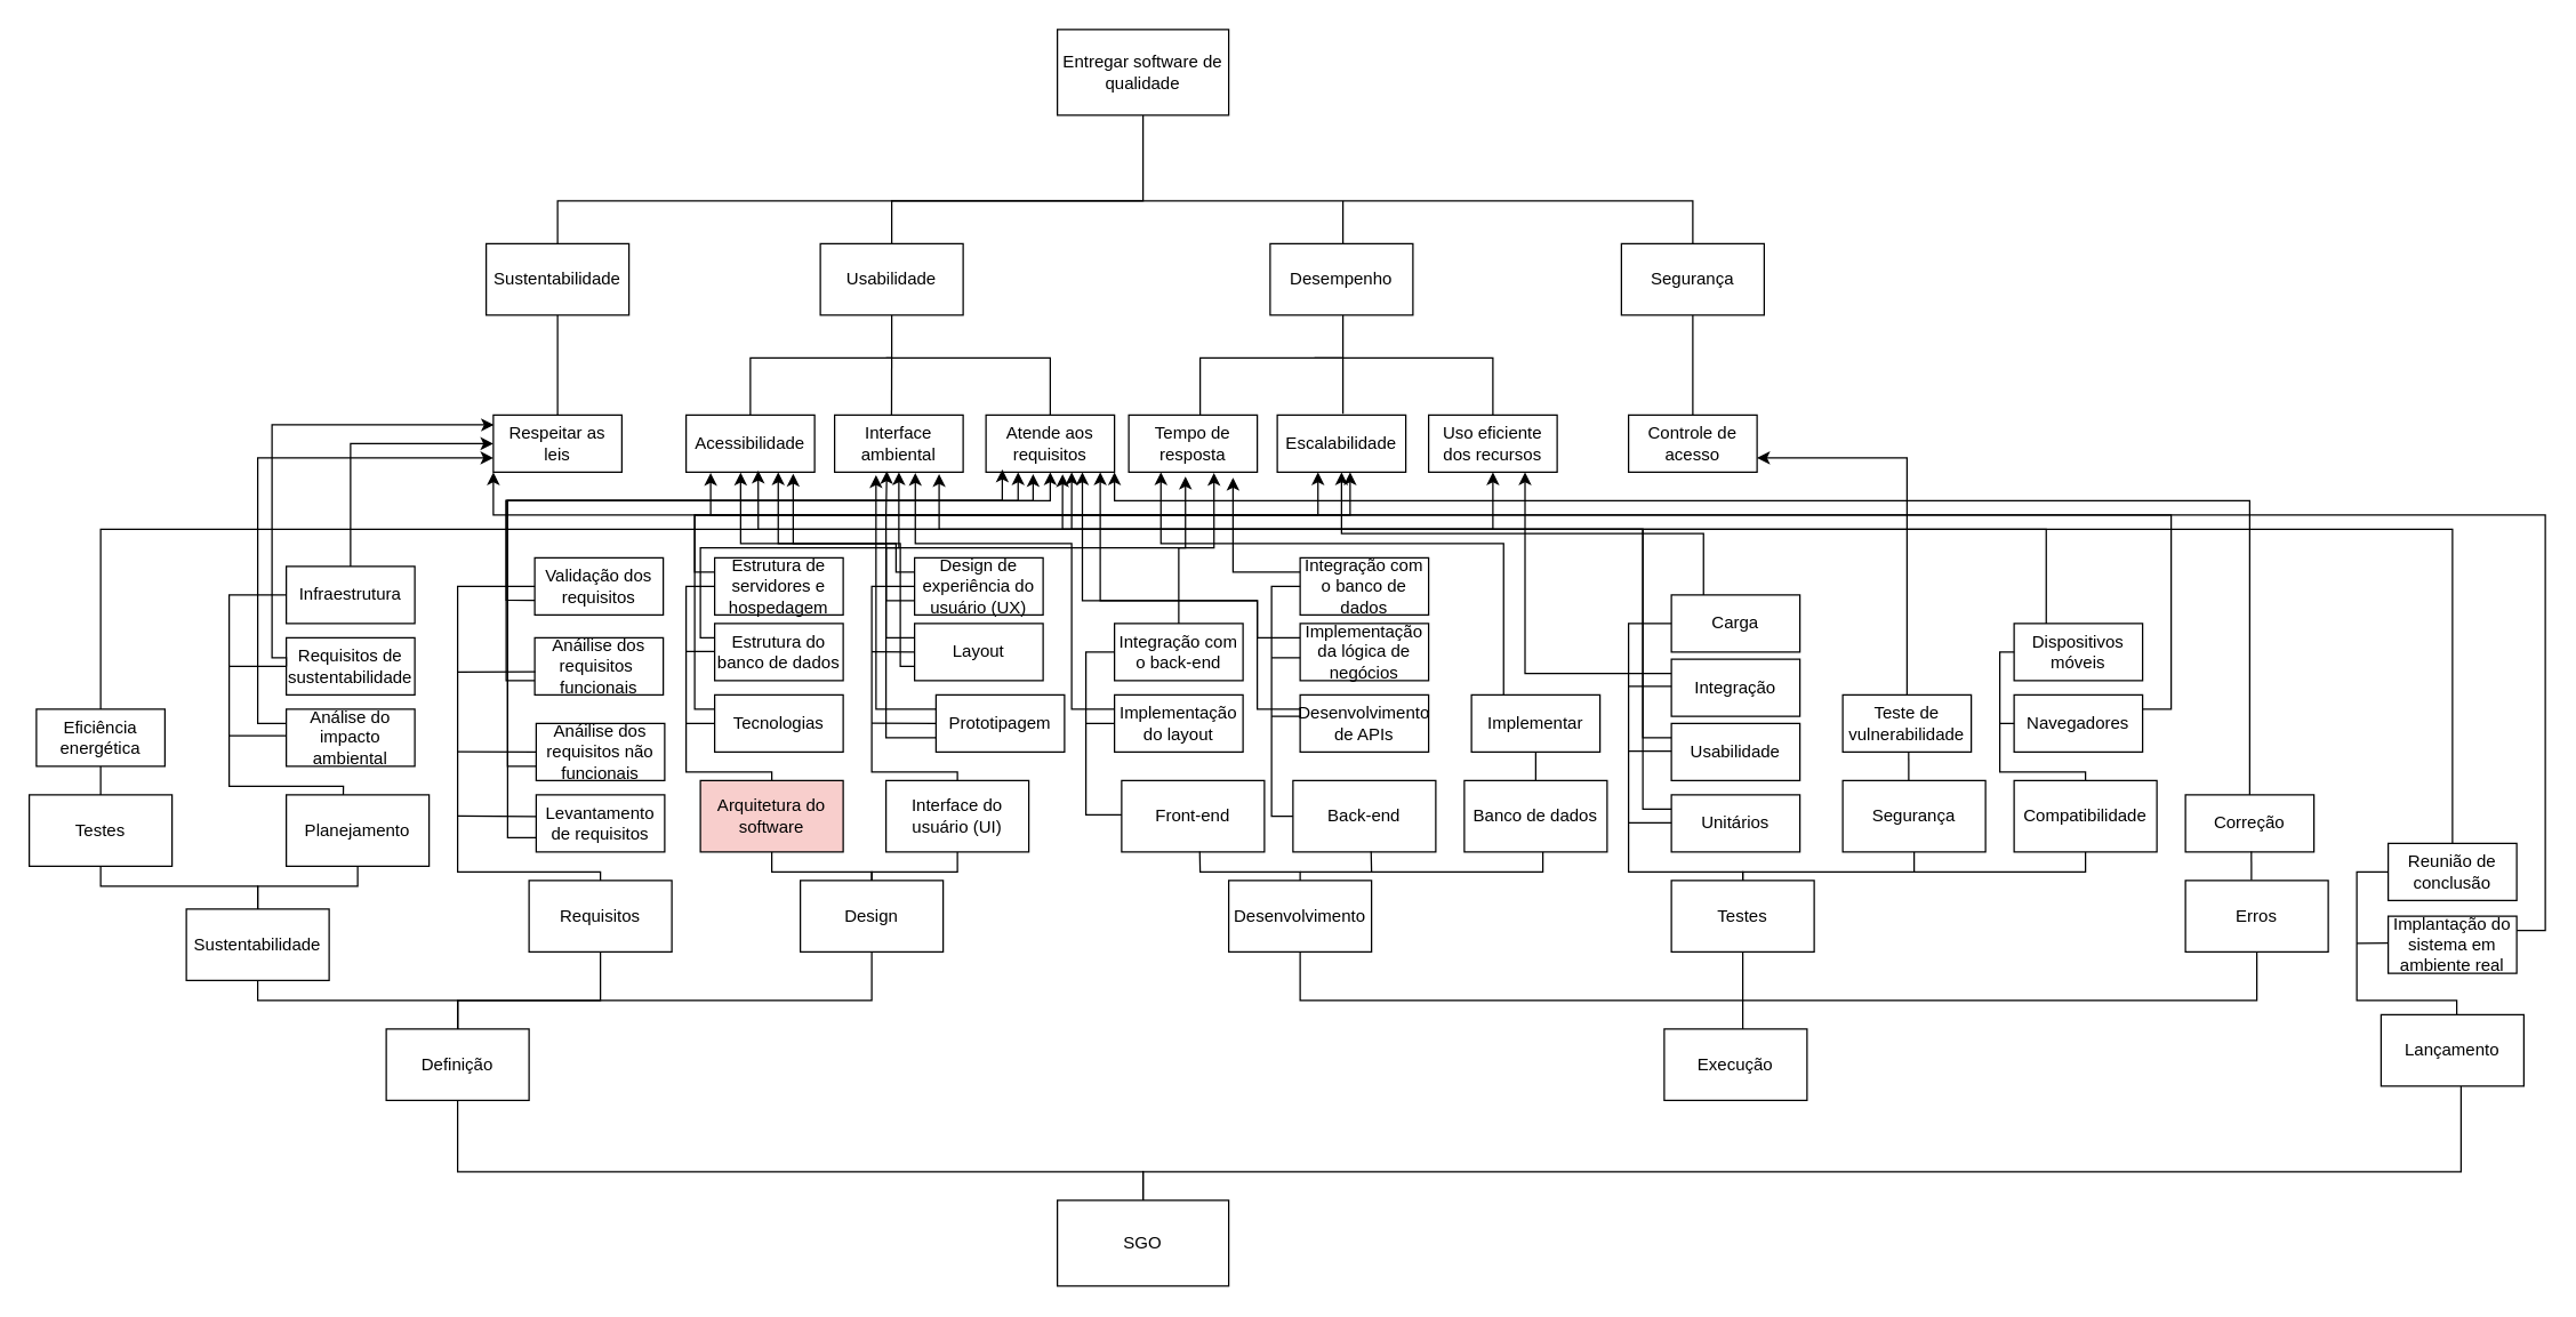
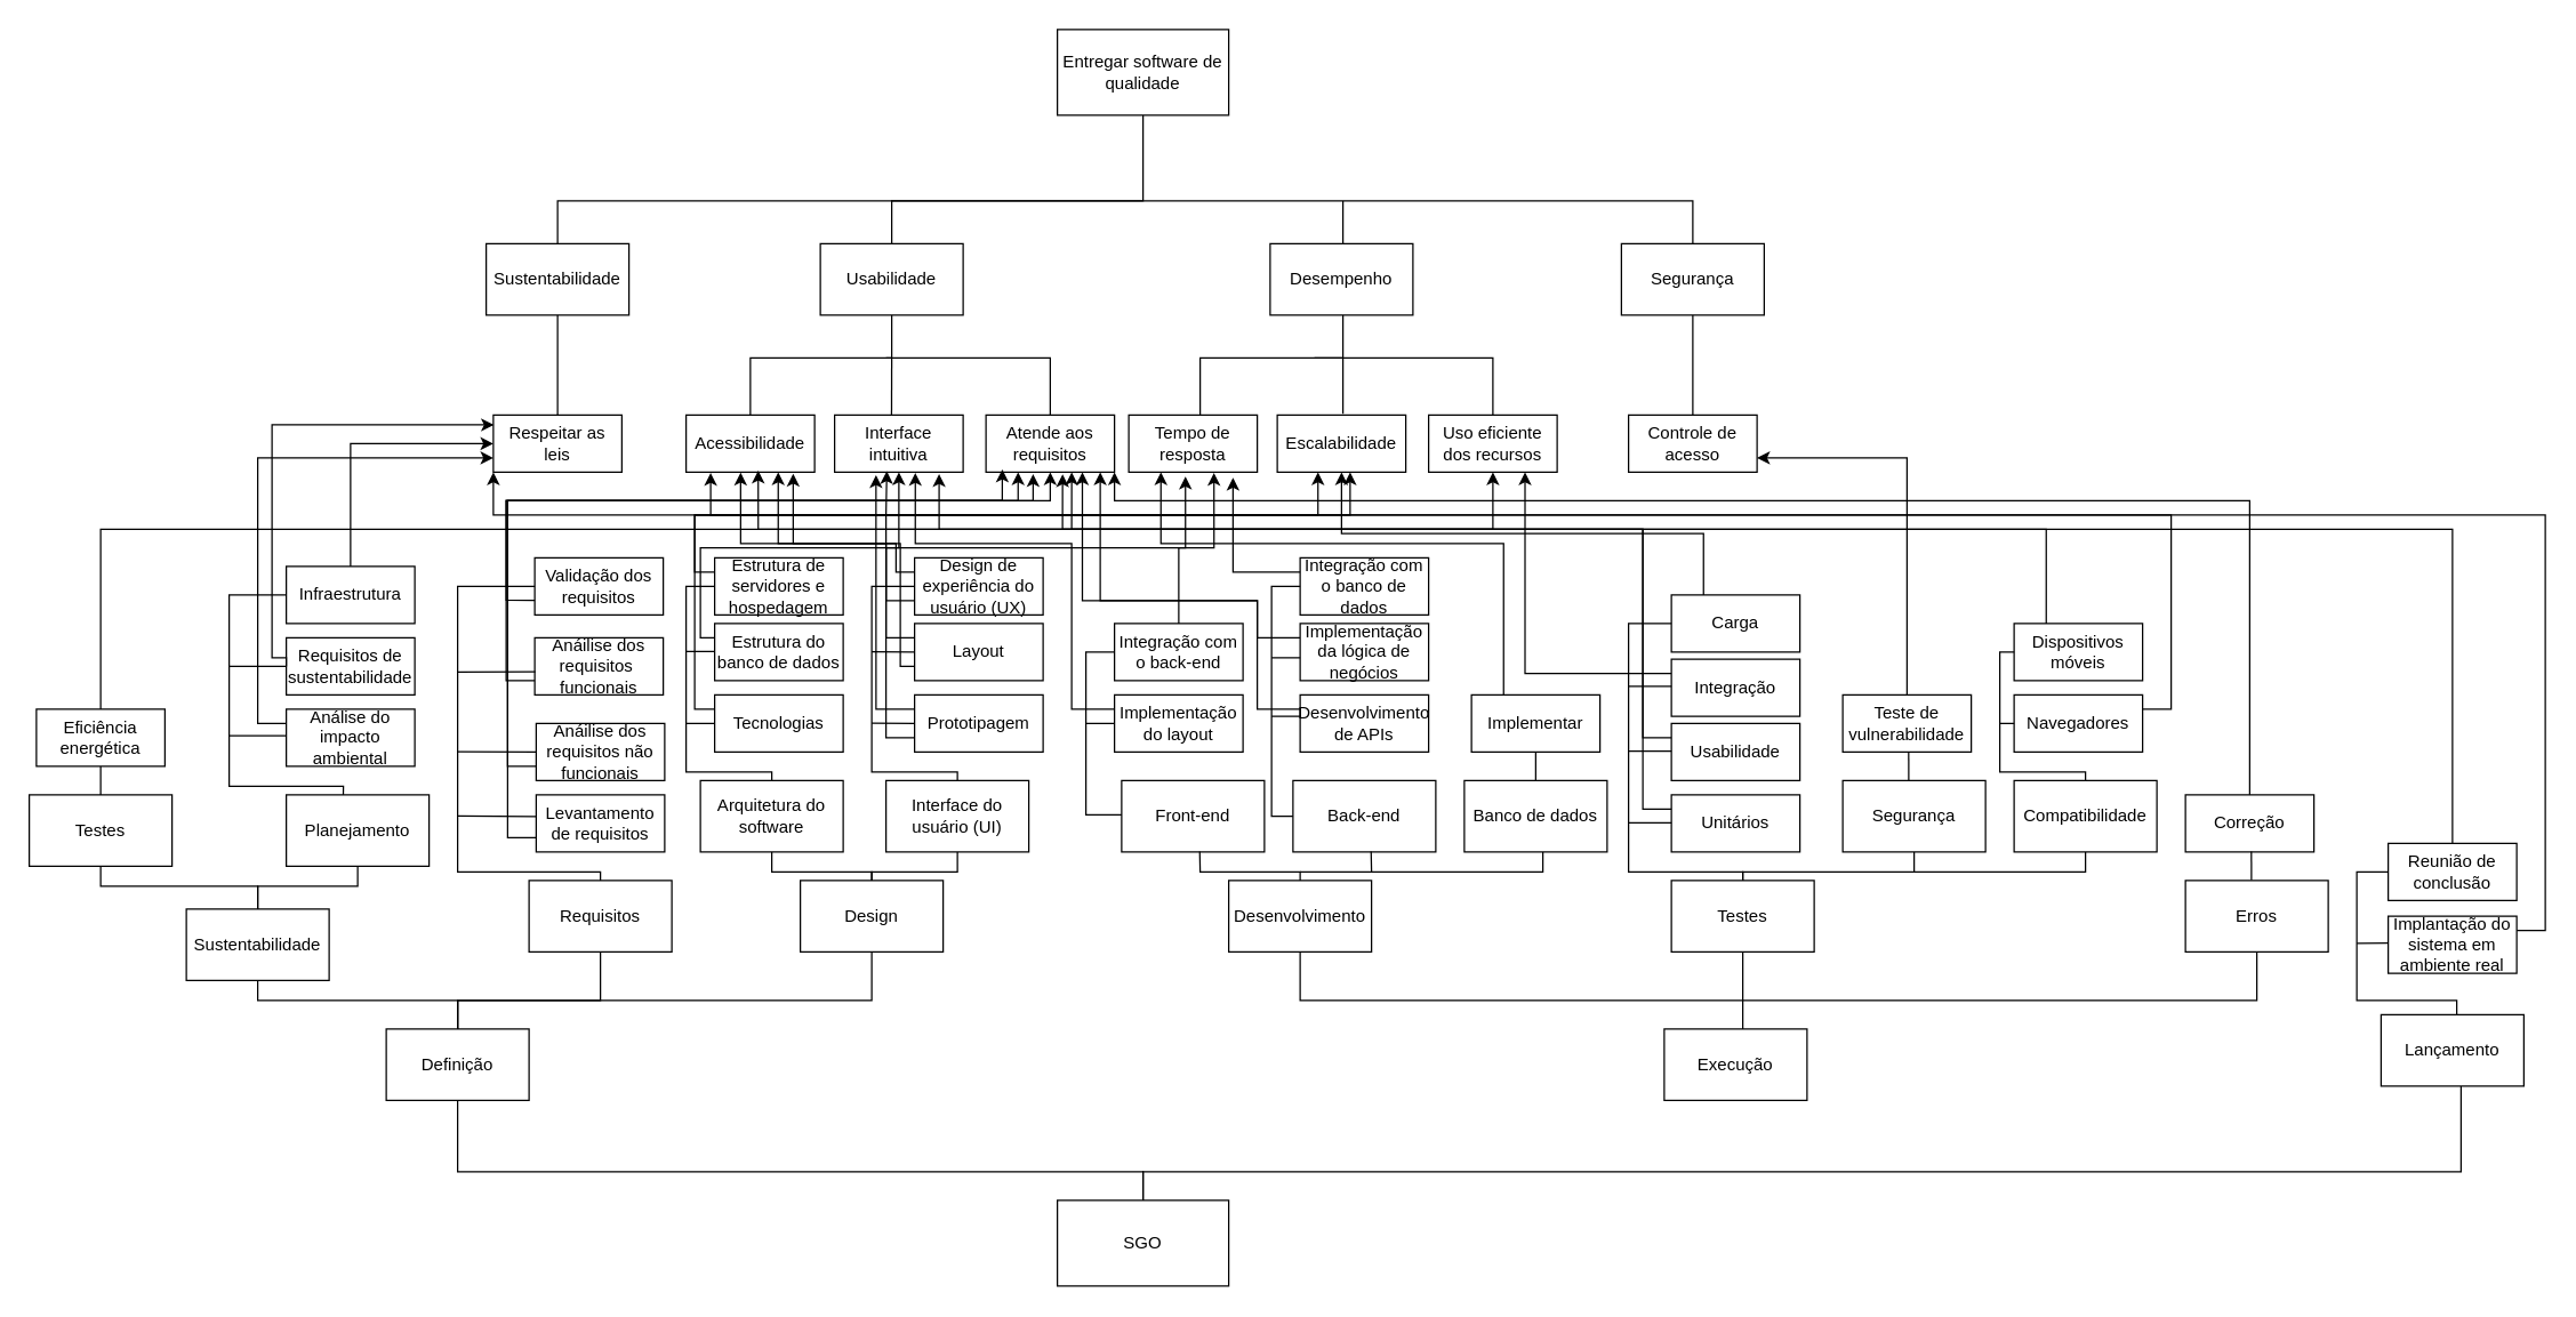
- <mxCell id="20" value="Interface ambiental" style="rounded=0;whiteSpace=wrap;html=1;" vertex="1" parent="1"><mxGeometry x="584" y="290" width="90" height="40" as="geometry" /></mxCell>
+ <mxCell id="20" value="Interface intuitiva" style="rounded=0;whiteSpace=wrap;html=1;" vertex="1" parent="1"><mxGeometry x="584" y="290" width="90" height="40" as="geometry" /></mxCell>
- <mxCell id="63" value="Prototipagem" style="rounded=0;whiteSpace=wrap;html=1;" vertex="1" parent="1"><mxGeometry x="655" y="486" width="90" height="40" as="geometry" /></mxCell>
+ <mxCell id="63" value="Prototipagem" style="rounded=0;whiteSpace=wrap;html=1;" vertex="1" parent="1"><mxGeometry x="640" y="486" width="90" height="40" as="geometry" /></mxCell>
- <mxCell id="54" value="Arquitetura do software" style="rounded=0;whiteSpace=wrap;html=1;fillColor=#f8cecc;" vertex="1" parent="1"><mxGeometry x="490" y="546" width="100" height="50" as="geometry" /></mxCell>
+ <mxCell id="54" value="Arquitetura do software" style="rounded=0;whiteSpace=wrap;html=1;" vertex="1" parent="1"><mxGeometry x="490" y="546" width="100" height="50" as="geometry" /></mxCell>
